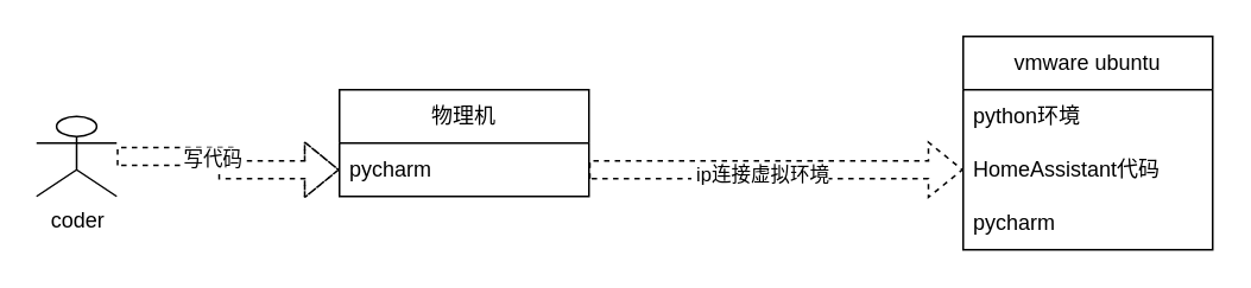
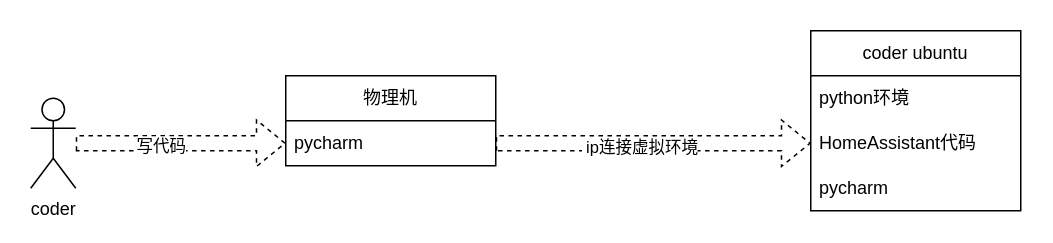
- <mxCell id="2" value="vmware ubuntu" style="swimlane;fontStyle=0;childLayout=stackLayout;horizontal=1;startSize=30;horizontalStack=0;resizeParent=1;resizeParentMax=0;resizeLast=0;collapsible=1;marginBottom=0;whiteSpace=wrap;html=1;" vertex="1" parent="1"><mxGeometry x="540" y="20" width="140" height="120" as="geometry" /></mxCell>
+ <mxCell id="2" value="coder ubuntu" style="swimlane;fontStyle=0;childLayout=stackLayout;horizontal=1;startSize=30;horizontalStack=0;resizeParent=1;resizeParentMax=0;resizeLast=0;collapsible=1;marginBottom=0;whiteSpace=wrap;html=1;" vertex="1" parent="1"><mxGeometry x="540" y="20" width="140" height="120" as="geometry" /></mxCell>
- <mxCell id="8" value="coder" style="shape=umlActor;verticalLabelPosition=bottom;verticalAlign=top;html=1;outlineConnect=0;" vertex="1" parent="1"><mxGeometry x="20" y="65" width="45" height="45" as="geometry" /></mxCell>
+ <mxCell id="8" value="coder" style="shape=umlActor;verticalLabelPosition=bottom;verticalAlign=top;html=1;outlineConnect=0;" vertex="1" parent="1"><mxGeometry x="20" y="65" width="30" height="60" as="geometry" /></mxCell>
